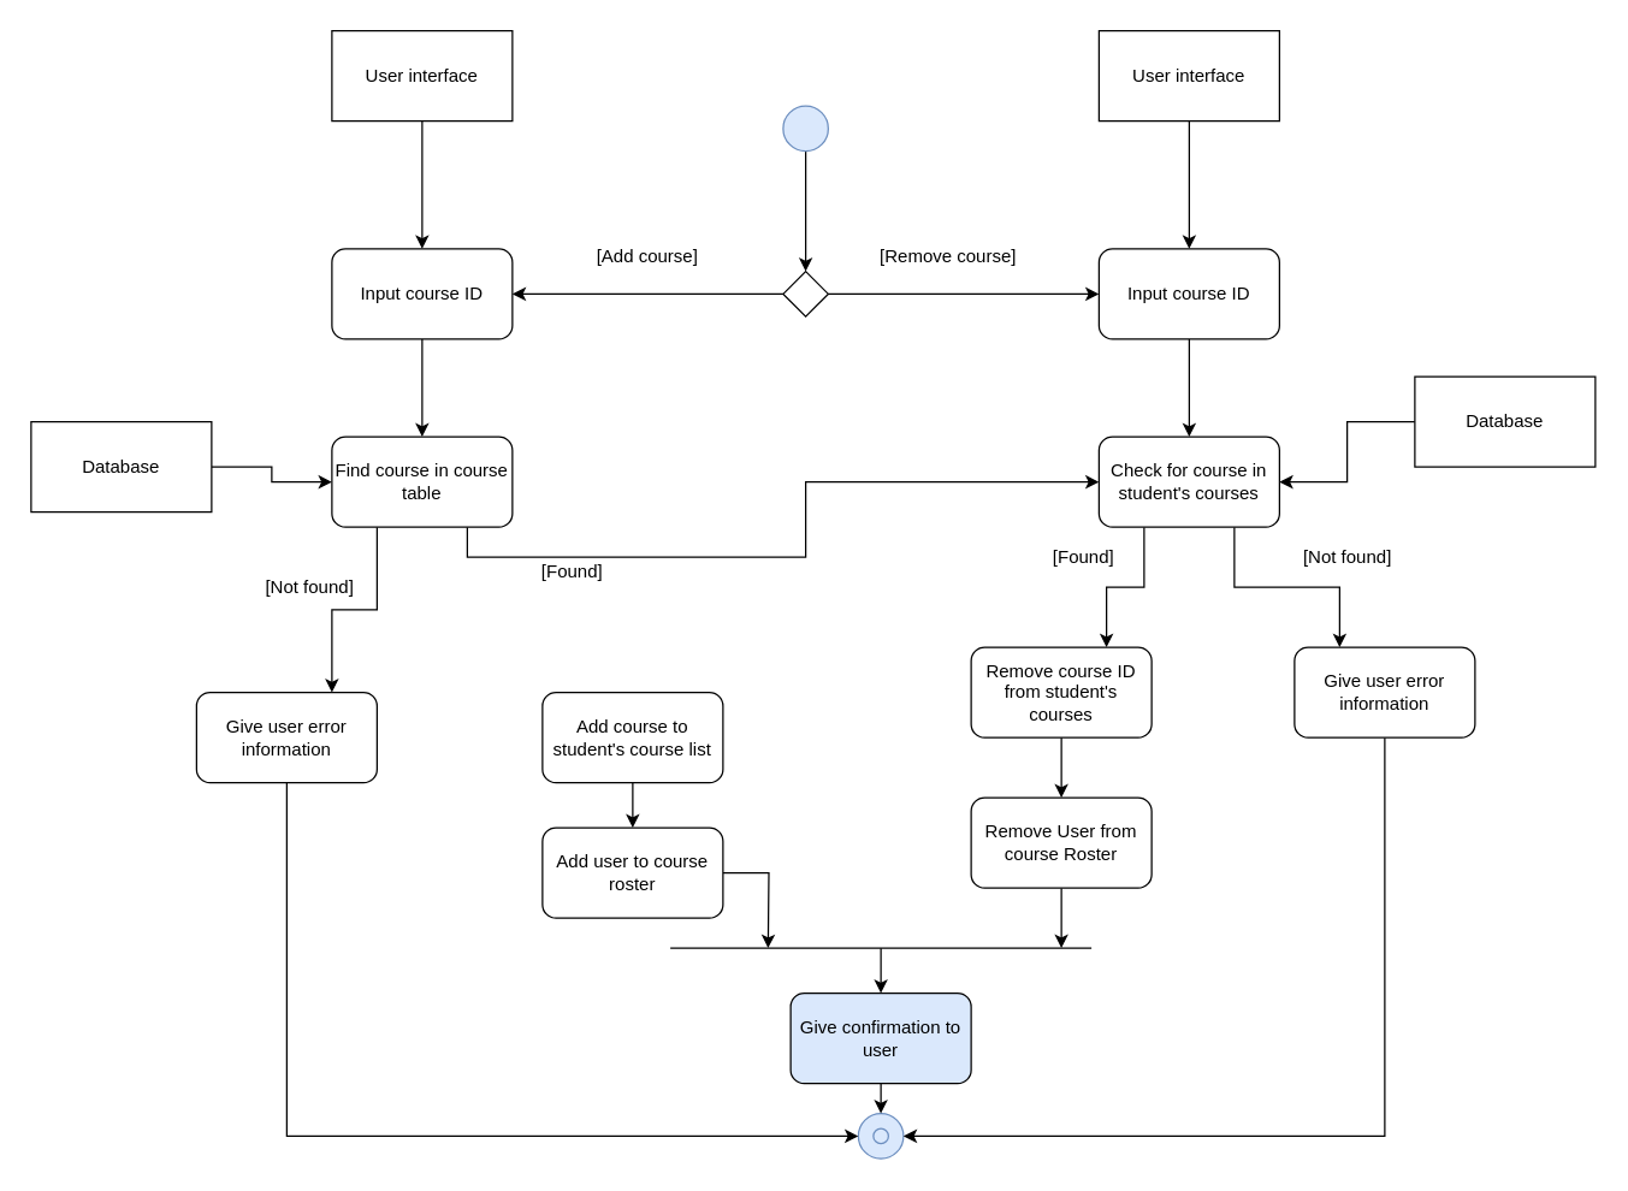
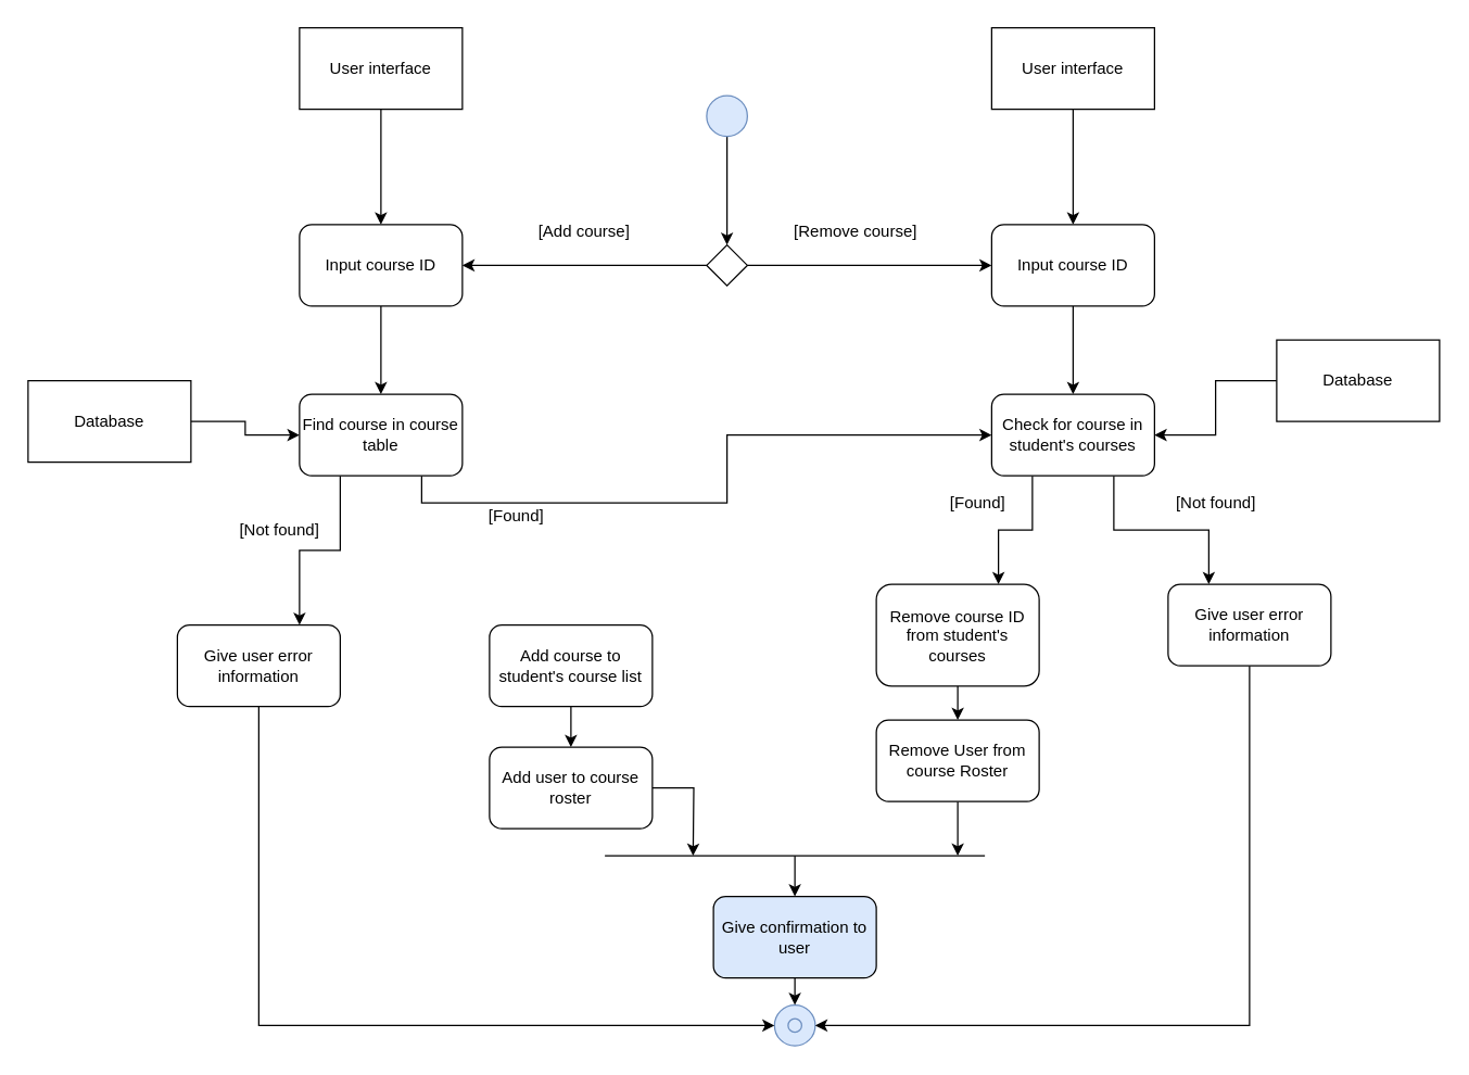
- <mxCell id="34" value="Remove course ID from student's courses" style="rounded=1;whiteSpace=wrap;html=1;" parent="1" vertex="1"><mxGeometry x="645" y="430" width="120" height="60" as="geometry" /></mxCell>
+ <mxCell id="34" value="Remove course ID from student's courses" style="rounded=1;whiteSpace=wrap;html=1;" parent="1" vertex="1"><mxGeometry x="645" y="430" width="120" height="75" as="geometry" /></mxCell>
